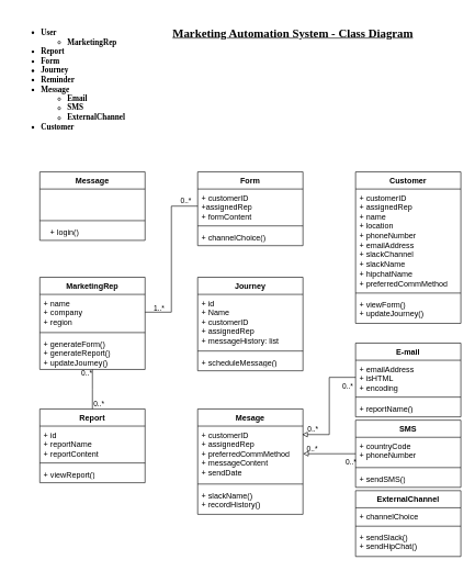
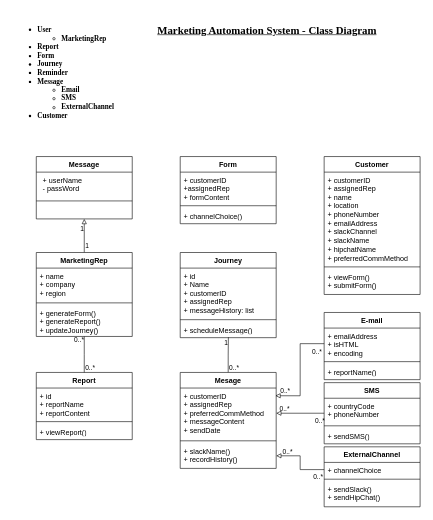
+ <mxCell id="5" value="+ userName&lt;br&gt;- passWord" style="text;strokeColor=none;fillColor=none;align=left;verticalAlign=top;spacingLeft=4;spacingRight=4;overflow=hidden;rotatable=0;points=[[0,0.5],[1,0.5]];portConstraint=eastwest;whiteSpace=wrap;html=1;" parent="4" vertex="1"><mxGeometry x="5" y="26" width="150" height="44" as="geometry" /></mxCell>
- <mxCell id="7" value="+ login()" style="text;strokeColor=none;fillColor=none;align=left;verticalAlign=top;spacingLeft=4;spacingRight=4;overflow=hidden;rotatable=0;points=[[0,0.5],[1,0.5]];portConstraint=eastwest;whiteSpace=wrap;html=1;" parent="4" vertex="1"><mxGeometry x="10" y="78" width="140" height="22" as="geometry" /></mxCell>
- <mxCell id="37" style="edgeStyle=orthogonalEdgeStyle;rounded=0;orthogonalLoop=1;jettySize=auto;html=1;exitX=1;exitY=0.5;exitDx=0;exitDy=0;entryX=0;entryY=0.5;entryDx=0;entryDy=0;endArrow=none;endFill=0;" parent="1" source="23" target="34" edge="1"><mxGeometry relative="1" as="geometry" /></mxCell>
- <mxCell id="38" value="1..*" style="edgeLabel;html=1;align=center;verticalAlign=bottom;resizable=0;points=[];labelPosition=center;verticalLabelPosition=top;labelBackgroundColor=none;" parent="37" vertex="1" connectable="0"><mxGeometry x="-0.831" y="2" relative="1" as="geometry"><mxPoint y="4" as="offset" /></mxGeometry></mxCell>
- <mxCell id="39" value="0..*" style="edgeLabel;html=1;align=center;verticalAlign=bottom;resizable=0;points=[];labelPosition=center;verticalLabelPosition=top;labelBackgroundColor=none;" parent="37" vertex="1" connectable="0"><mxGeometry x="0.924" relative="1" as="geometry"><mxPoint x="-10" as="offset" /></mxGeometry></mxCell>
+ <mxCell id="19" value="" style="edgeStyle=orthogonalEdgeStyle;rounded=0;orthogonalLoop=1;jettySize=auto;html=1;exitX=0.5;exitY=0;exitDx=0;exitDy=0;endArrow=block;endFill=0;entryX=0.5;entryY=1;entryDx=0;entryDy=0;" parent="1" source="22" target="4" edge="1"><mxGeometry relative="1" as="geometry"><mxPoint x="200" y="390" as="targetPoint" /></mxGeometry></mxCell>
+ <mxCell id="20" value="1" style="edgeLabel;html=1;align=left;verticalAlign=middle;resizable=0;points=[];labelPosition=right;verticalLabelPosition=middle;labelBackgroundColor=none;" parent="19" vertex="1" connectable="0"><mxGeometry x="-0.575" relative="1" as="geometry"><mxPoint as="offset" /></mxGeometry></mxCell>
+ <mxCell id="21" value="1" style="edgeLabel;html=1;align=right;verticalAlign=middle;resizable=0;points=[];labelPosition=left;verticalLabelPosition=middle;labelBackgroundColor=none;" parent="19" vertex="1" connectable="0"><mxGeometry x="0.471" relative="1" as="geometry"><mxPoint as="offset" /></mxGeometry></mxCell>
- <mxCell id="11" value="+ viewForm()&lt;br&gt;+ updateJourney()" style="text;strokeColor=none;fillColor=none;align=left;verticalAlign=top;spacingLeft=4;spacingRight=4;overflow=hidden;rotatable=0;points=[[0,0.5],[1,0.5]];portConstraint=eastwest;whiteSpace=wrap;html=1;" parent="8" vertex="1"><mxGeometry y="188" width="160" height="42" as="geometry" /></mxCell>
+ <mxCell id="11" value="+ viewForm()&lt;br&gt;+ submitForm()" style="text;strokeColor=none;fillColor=none;align=left;verticalAlign=top;spacingLeft=4;spacingRight=4;overflow=hidden;rotatable=0;points=[[0,0.5],[1,0.5]];portConstraint=eastwest;whiteSpace=wrap;html=1;" parent="8" vertex="1"><mxGeometry y="188" width="160" height="42" as="geometry" /></mxCell>
+ <mxCell id="12" style="edgeStyle=orthogonalEdgeStyle;rounded=0;orthogonalLoop=1;jettySize=auto;html=1;exitX=0.5;exitY=0;exitDx=0;exitDy=0;entryX=0.502;entryY=0.974;entryDx=0;entryDy=0;entryPerimeter=0;endArrow=none;endFill=0;" parent="1" source="15" target="43" edge="1"><mxGeometry relative="1" as="geometry" /></mxCell>
+ <mxCell id="13" value="1" style="edgeLabel;html=1;align=right;verticalAlign=middle;resizable=0;points=[];labelPosition=left;verticalLabelPosition=middle;labelBackgroundColor=none;" parent="12" vertex="1" connectable="0"><mxGeometry x="0.649" relative="1" as="geometry"><mxPoint y="-1" as="offset" /></mxGeometry></mxCell>
+ <mxCell id="14" value="0..*" style="edgeLabel;html=1;align=left;verticalAlign=middle;resizable=0;points=[];labelPosition=right;verticalLabelPosition=middle;labelBackgroundColor=none;" parent="12" vertex="1" connectable="0"><mxGeometry x="-0.706" relative="1" as="geometry"><mxPoint as="offset" /></mxGeometry></mxCell>
+ <mxCell id="59" style="edgeStyle=orthogonalEdgeStyle;rounded=0;orthogonalLoop=1;jettySize=auto;html=1;exitX=0;exitY=0.5;exitDx=0;exitDy=0;entryX=1;entryY=0.5;entryDx=0;entryDy=0;endArrow=block;endFill=0;startArrow=none;startFill=0;" parent="1" source="56" target="18" edge="1"><mxGeometry relative="1" as="geometry" /></mxCell>
+ <mxCell id="60" value="0..*" style="edgeLabel;html=1;align=center;verticalAlign=bottom;resizable=0;points=[];labelBackgroundColor=none;labelPosition=center;verticalLabelPosition=top;" parent="59" vertex="1" connectable="0"><mxGeometry x="0.654" y="1" relative="1" as="geometry"><mxPoint as="offset" /></mxGeometry></mxCell>
+ <mxCell id="61" value="0..*" style="edgeLabel;html=1;align=center;verticalAlign=top;resizable=0;points=[];labelPosition=center;verticalLabelPosition=bottom;" parent="59" vertex="1" connectable="0"><mxGeometry x="-0.78" relative="1" as="geometry"><mxPoint as="offset" /></mxGeometry></mxCell>
